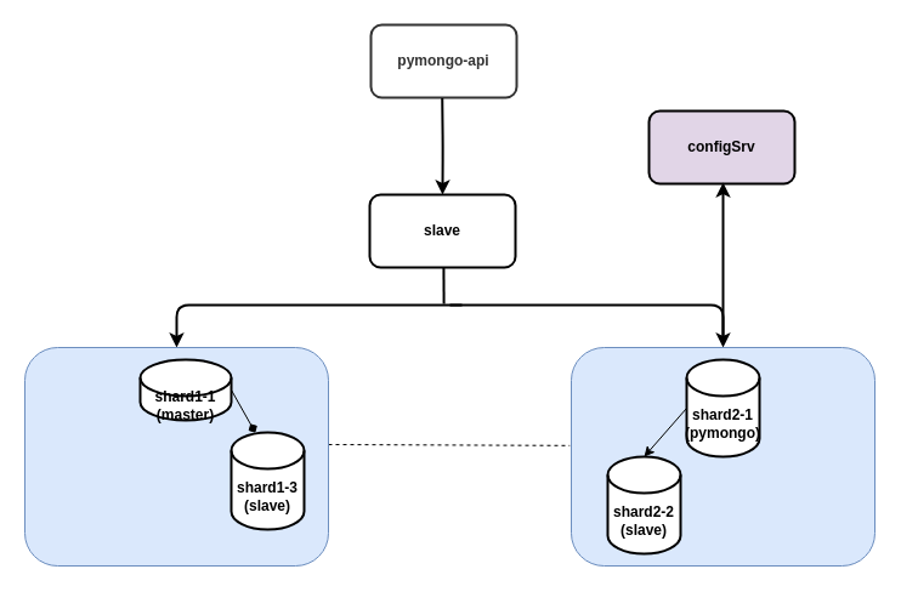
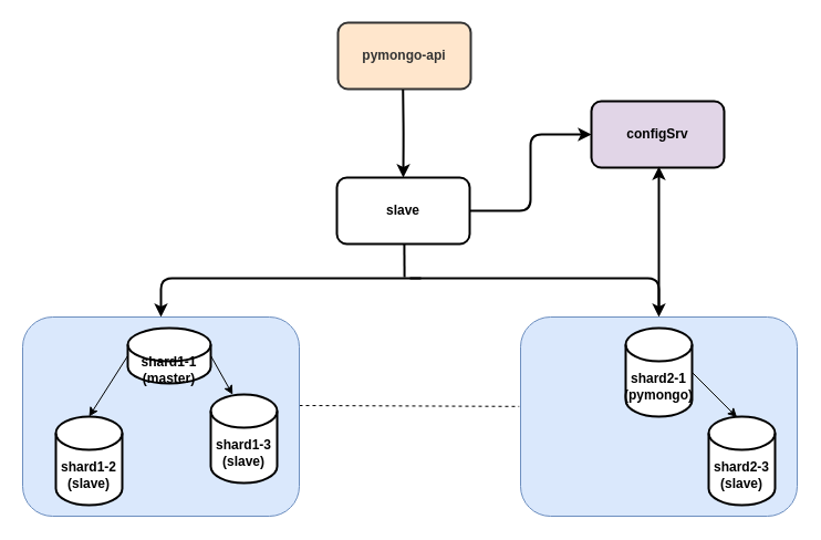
- <mxCell id="2" value="&lt;b&gt;&lt;font color=&quot;#333333&quot;&gt;pymongo-api&lt;/font&gt;&lt;/b&gt;" style="rounded=1;whiteSpace=wrap;html=1;strokeWidth=2;strokeColor=#333333;" parent="1" vertex="1"><mxGeometry x="305" y="20" width="120" height="60" as="geometry" /></mxCell>
+ <mxCell id="2" value="&lt;b&gt;&lt;font color=&quot;#333333&quot;&gt;pymongo-api&lt;/font&gt;&lt;/b&gt;" style="rounded=1;whiteSpace=wrap;html=1;strokeWidth=2;strokeColor=#333333;fillColor=#ffe6cc;" parent="1" vertex="1"><mxGeometry x="305" y="20" width="120" height="60" as="geometry" /></mxCell>
+ <mxCell id="4" style="edgeStyle=orthogonalEdgeStyle;rounded=1;orthogonalLoop=1;jettySize=auto;html=1;exitX=1;exitY=0.5;exitDx=0;exitDy=0;entryX=0;entryY=0.5;entryDx=0;entryDy=0;strokeWidth=2;curved=0;" parent="1" source="6" target="3" edge="1"><mxGeometry relative="1" as="geometry" /></mxCell>
+ <mxCell id="18" style="rounded=0;orthogonalLoop=1;jettySize=auto;html=1;exitX=0;exitY=0.5;exitDx=0;exitDy=0;exitPerimeter=0;entryX=0.5;entryY=0;entryDx=0;entryDy=0;entryPerimeter=0;" parent="1" source="11" target="13" edge="1"><mxGeometry relative="1" as="geometry" /></mxCell>
- <mxCell id="19" style="rounded=0;orthogonalLoop=1;jettySize=auto;html=1;exitX=1;exitY=0.5;exitDx=0;exitDy=0;exitPerimeter=0;entryX=0.33;entryY=0.002;entryDx=0;entryDy=0;entryPerimeter=0;endArrow=diamond;" parent="1" source="11" target="12" edge="1"><mxGeometry relative="1" as="geometry" /></mxCell>
+ <mxCell id="19" style="rounded=0;orthogonalLoop=1;jettySize=auto;html=1;exitX=1;exitY=0.5;exitDx=0;exitDy=0;exitPerimeter=0;entryX=0.33;entryY=0.002;entryDx=0;entryDy=0;entryPerimeter=0;" parent="1" source="11" target="12" edge="1"><mxGeometry relative="1" as="geometry" /></mxCell>
- <mxCell id="21" style="rounded=0;orthogonalLoop=1;jettySize=auto;html=1;exitX=0;exitY=0.5;exitDx=0;exitDy=0;exitPerimeter=0;entryX=0.5;entryY=0;entryDx=0;entryDy=0;entryPerimeter=0;" parent="1" source="15" target="17" edge="1"><mxGeometry relative="1" as="geometry" /></mxCell>
+ <mxCell id="22" style="rounded=0;orthogonalLoop=1;jettySize=auto;html=1;exitX=1;exitY=0.5;exitDx=0;exitDy=0;exitPerimeter=0;entryX=0.426;entryY=0.008;entryDx=0;entryDy=0;entryPerimeter=0;" parent="1" source="15" target="16" edge="1"><mxGeometry relative="1" as="geometry" /></mxCell>
+ <mxCell id="13" value="&lt;b&gt;shard1-2&lt;/b&gt;&lt;div&gt;&lt;b&gt;(slave)&lt;/b&gt;&lt;/div&gt;" style="shape=cylinder3;whiteSpace=wrap;html=1;boundedLbl=1;backgroundOutline=1;size=15;strokeWidth=2;" parent="1" vertex="1"><mxGeometry x="50" y="376" width="60" height="80" as="geometry" /></mxCell>
- <mxCell id="17" value="&lt;b&gt;shard2-2&lt;/b&gt;&lt;div&gt;&lt;b&gt;(slave)&lt;/b&gt;&lt;/div&gt;" style="shape=cylinder3;whiteSpace=wrap;html=1;boundedLbl=1;backgroundOutline=1;size=15;strokeWidth=2;" parent="1" vertex="1"><mxGeometry x="500" y="376" width="60" height="80" as="geometry" /></mxCell>
+ <mxCell id="16" value="&lt;b&gt;shard2-3&lt;/b&gt;&lt;div&gt;&lt;b&gt;(slave)&lt;/b&gt;&lt;/div&gt;" style="shape=cylinder3;whiteSpace=wrap;html=1;boundedLbl=1;backgroundOutline=1;size=15;strokeWidth=2;" parent="1" vertex="1"><mxGeometry x="640" y="376" width="60" height="80" as="geometry" /></mxCell>
